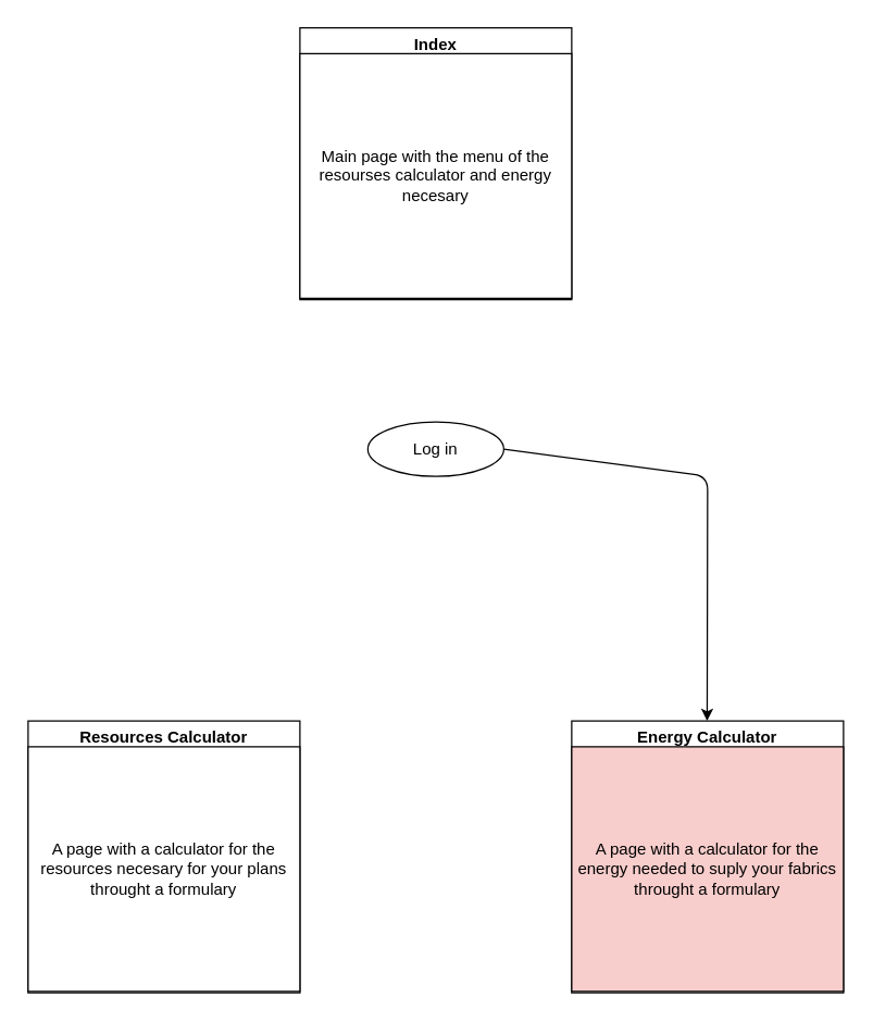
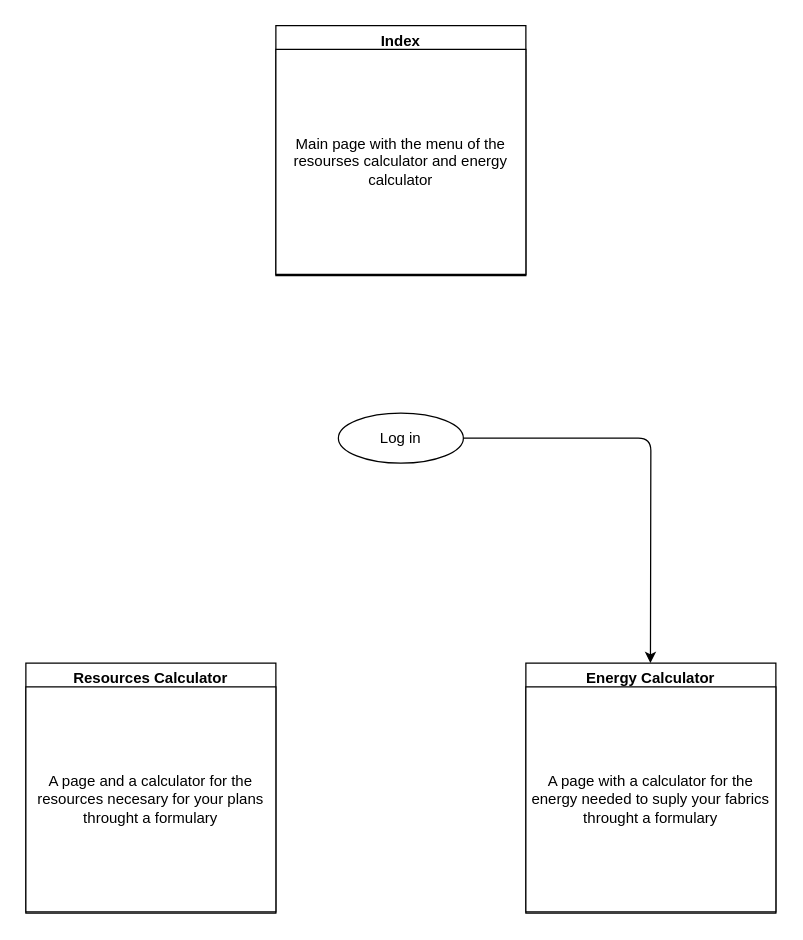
- <mxCell id="3" value="Main page with the menu of the resourses calculator and energy necesary" style="whiteSpace=wrap;html=1;align=center;treeFolding=1;treeMoving=1;newEdgeStyle={&quot;edgeStyle&quot;:&quot;elbowEdgeStyle&quot;,&quot;startArrow&quot;:&quot;none&quot;,&quot;endArrow&quot;:&quot;none&quot;};" parent="2" vertex="1"><mxGeometry y="19" width="200" height="180" as="geometry" /></mxCell>
+ <mxCell id="3" value="Main page with the menu of the resourses calculator and energy calculator" style="whiteSpace=wrap;html=1;align=center;treeFolding=1;treeMoving=1;newEdgeStyle={&quot;edgeStyle&quot;:&quot;elbowEdgeStyle&quot;,&quot;startArrow&quot;:&quot;none&quot;,&quot;endArrow&quot;:&quot;none&quot;};" parent="2" vertex="1"><mxGeometry y="19" width="200" height="180" as="geometry" /></mxCell>
- <mxCell id="9" value="Log in" style="ellipse;whiteSpace=wrap;html=1;align=center;newEdgeStyle={&quot;edgeStyle&quot;:&quot;entityRelationEdgeStyle&quot;,&quot;startArrow&quot;:&quot;none&quot;,&quot;endArrow&quot;:&quot;none&quot;,&quot;segment&quot;:10,&quot;curved&quot;:1,&quot;sourcePerimeterSpacing&quot;:0,&quot;targetPerimeterSpacing&quot;:0};treeFolding=1;treeMoving=1;" parent="1" vertex="1"><mxGeometry x="270" y="310" width="100" height="40" as="geometry" /></mxCell>
+ <mxCell id="9" value="Log in" style="ellipse;whiteSpace=wrap;html=1;align=center;newEdgeStyle={&quot;edgeStyle&quot;:&quot;entityRelationEdgeStyle&quot;,&quot;startArrow&quot;:&quot;none&quot;,&quot;endArrow&quot;:&quot;none&quot;,&quot;segment&quot;:10,&quot;curved&quot;:1,&quot;sourcePerimeterSpacing&quot;:0,&quot;targetPerimeterSpacing&quot;:0};treeFolding=1;treeMoving=1;" parent="1" vertex="1"><mxGeometry x="270" y="330" width="100" height="40" as="geometry" /></mxCell>
- <mxCell id="5" value="A page with a calculator for the resources necesary for your plans throught a formulary" style="whiteSpace=wrap;html=1;align=center;treeFolding=1;treeMoving=1;newEdgeStyle={&quot;edgeStyle&quot;:&quot;elbowEdgeStyle&quot;,&quot;startArrow&quot;:&quot;none&quot;,&quot;endArrow&quot;:&quot;none&quot;};" parent="4" vertex="1"><mxGeometry y="19" width="200" height="180" as="geometry" /></mxCell>
+ <mxCell id="5" value="A page and a calculator for the resources necesary for your plans throught a formulary" style="whiteSpace=wrap;html=1;align=center;treeFolding=1;treeMoving=1;newEdgeStyle={&quot;edgeStyle&quot;:&quot;elbowEdgeStyle&quot;,&quot;startArrow&quot;:&quot;none&quot;,&quot;endArrow&quot;:&quot;none&quot;};" parent="4" vertex="1"><mxGeometry y="19" width="200" height="180" as="geometry" /></mxCell>
- <mxCell id="7" value="A page with a calculator for the energy needed to suply your fabrics&lt;br&gt;throught a formulary" style="whiteSpace=wrap;html=1;align=center;treeFolding=1;treeMoving=1;newEdgeStyle={&quot;edgeStyle&quot;:&quot;elbowEdgeStyle&quot;,&quot;startArrow&quot;:&quot;none&quot;,&quot;endArrow&quot;:&quot;none&quot;};fillColor=#f8cecc;" parent="6" vertex="1"><mxGeometry y="19" width="200" height="180" as="geometry" /></mxCell>
+ <mxCell id="7" value="A page with a calculator for the energy needed to suply your fabrics&lt;br&gt;throught a formulary" style="whiteSpace=wrap;html=1;align=center;treeFolding=1;treeMoving=1;newEdgeStyle={&quot;edgeStyle&quot;:&quot;elbowEdgeStyle&quot;,&quot;startArrow&quot;:&quot;none&quot;,&quot;endArrow&quot;:&quot;none&quot;};" parent="6" vertex="1"><mxGeometry y="19" width="200" height="180" as="geometry" /></mxCell>
